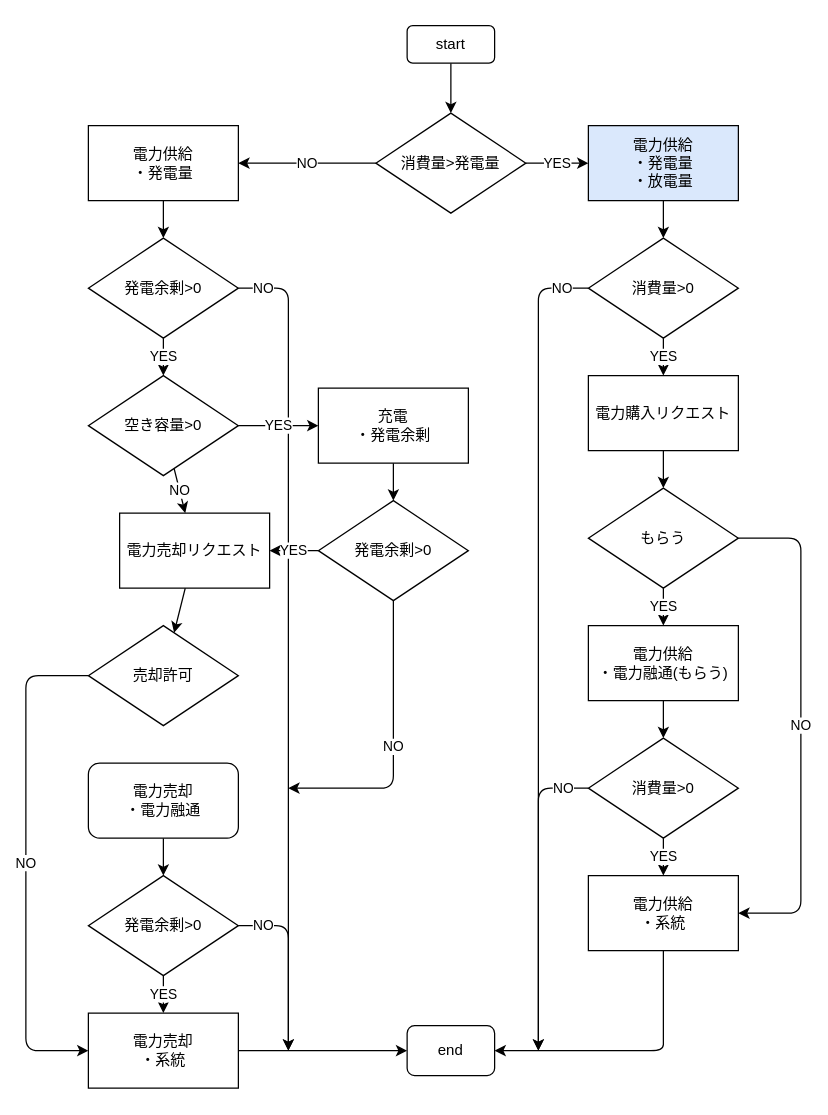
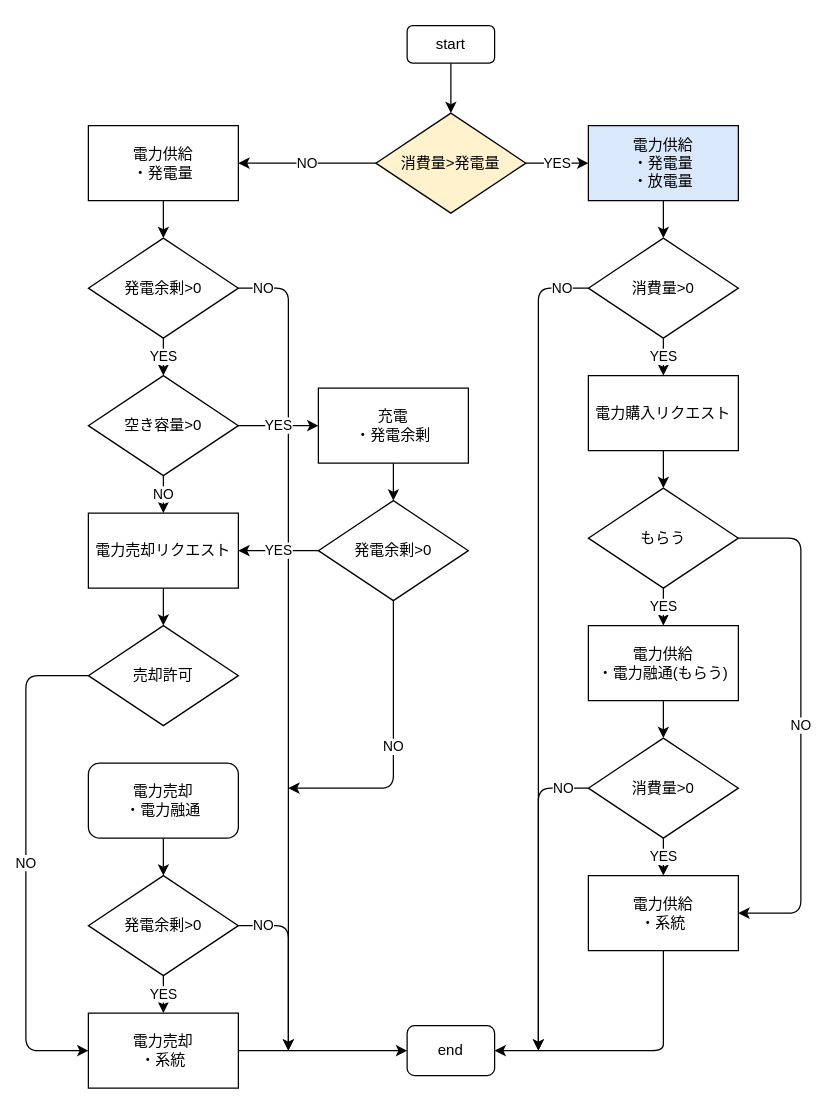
- <mxCell id="6" value="消費量&amp;gt;発電量" style="rhombus;whiteSpace=wrap;html=1;" vertex="1" parent="1"><mxGeometry x="300" y="90" width="120" height="80" as="geometry" /></mxCell>
+ <mxCell id="6" value="消費量&amp;gt;発電量" style="rhombus;whiteSpace=wrap;html=1;fillColor=#fff2cc;" vertex="1" parent="1"><mxGeometry x="300" y="90" width="120" height="80" as="geometry" /></mxCell>
- <mxCell id="31" value="電力売却リクエスト" style="rounded=0;whiteSpace=wrap;html=1;" vertex="1" parent="1"><mxGeometry x="95" y="410" width="120" height="60" as="geometry" /></mxCell>
+ <mxCell id="31" value="電力売却リクエスト" style="rounded=0;whiteSpace=wrap;html=1;" vertex="1" parent="1"><mxGeometry x="70" y="410" width="120" height="60" as="geometry" /></mxCell>
